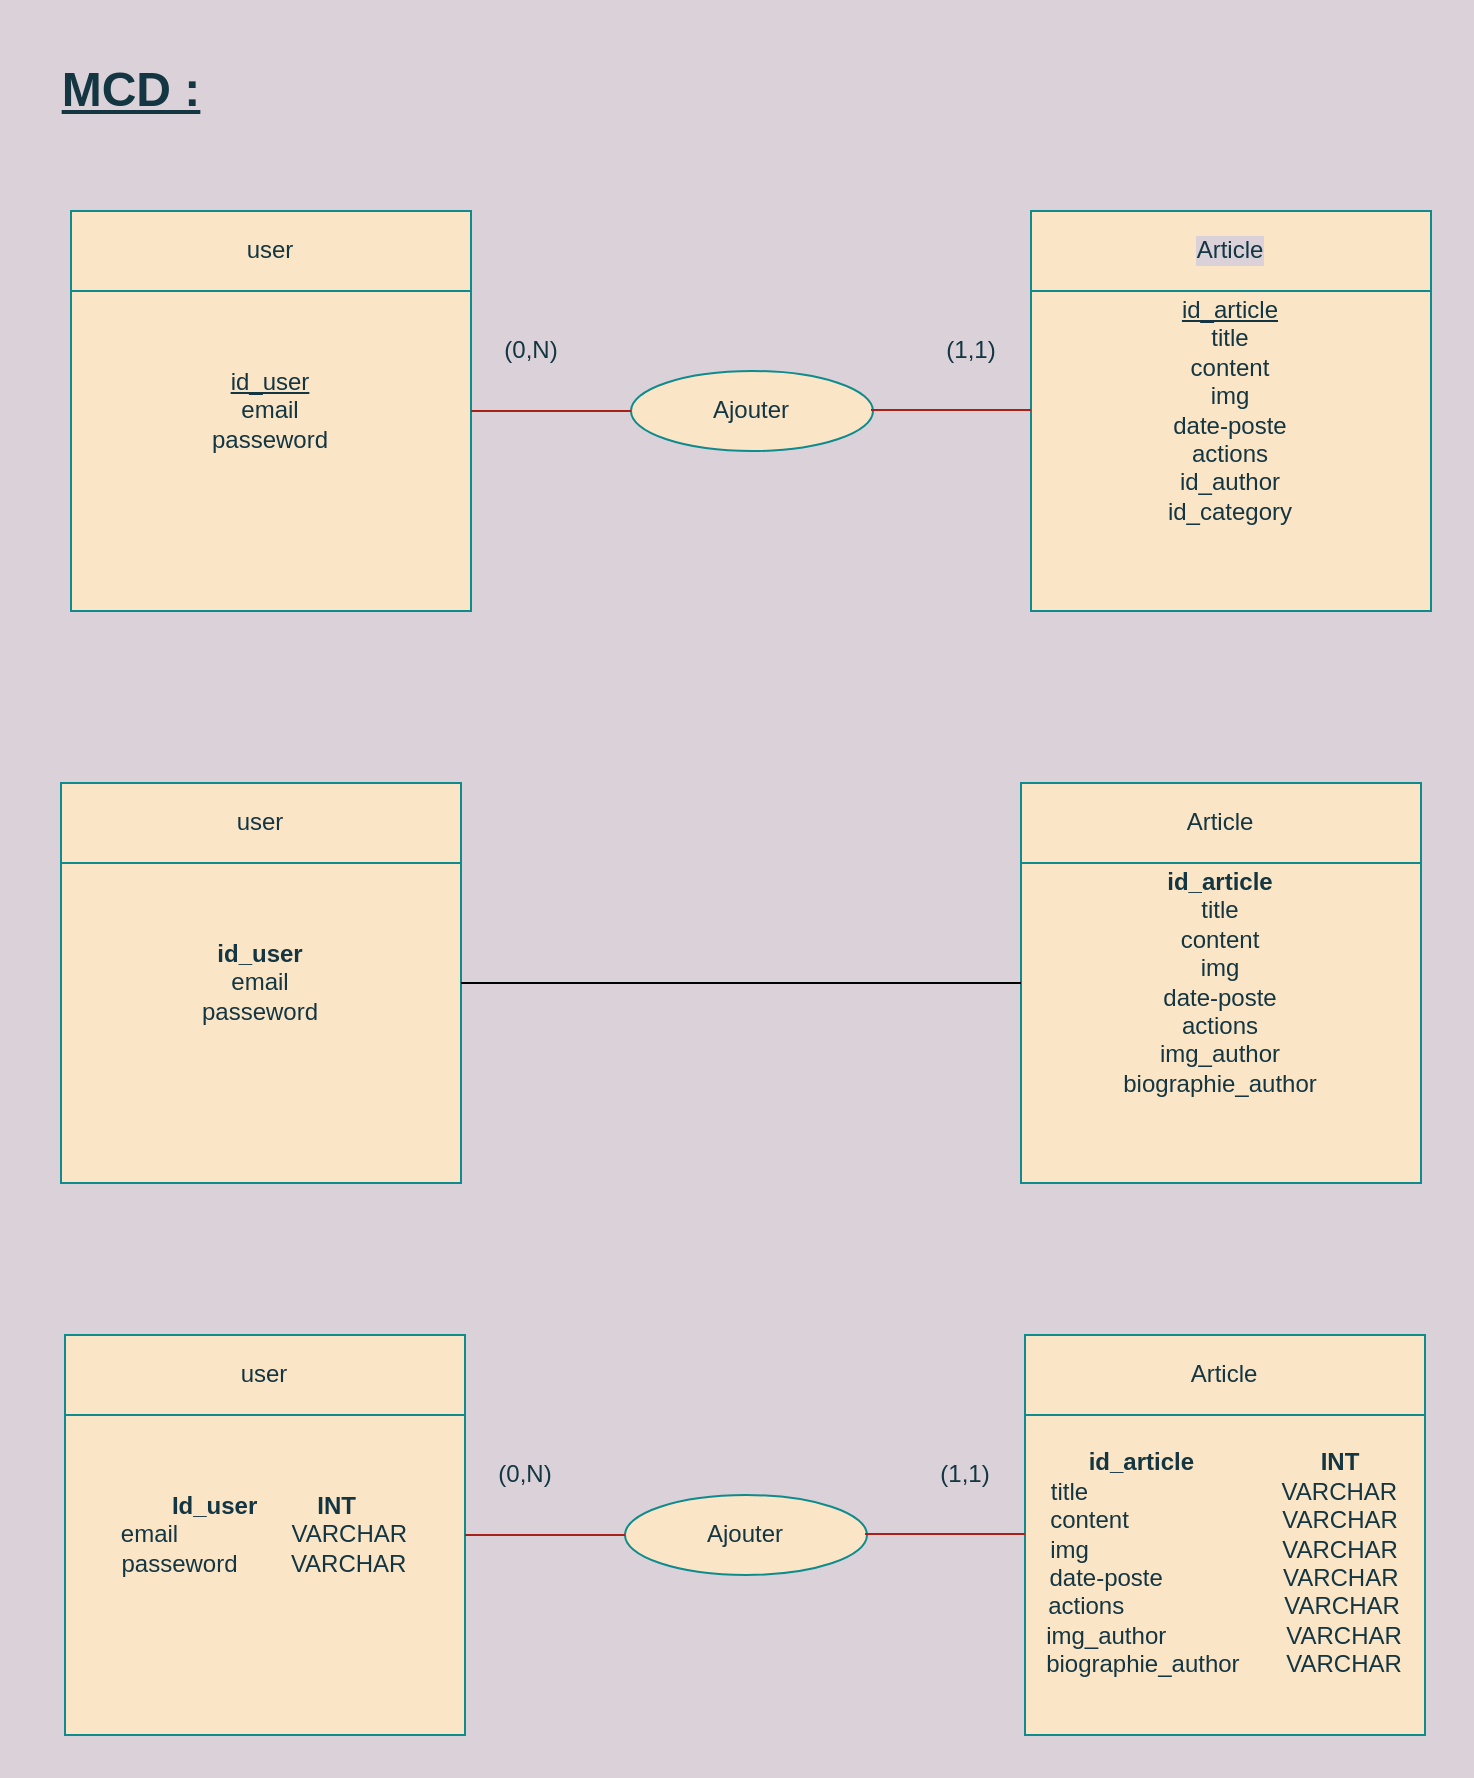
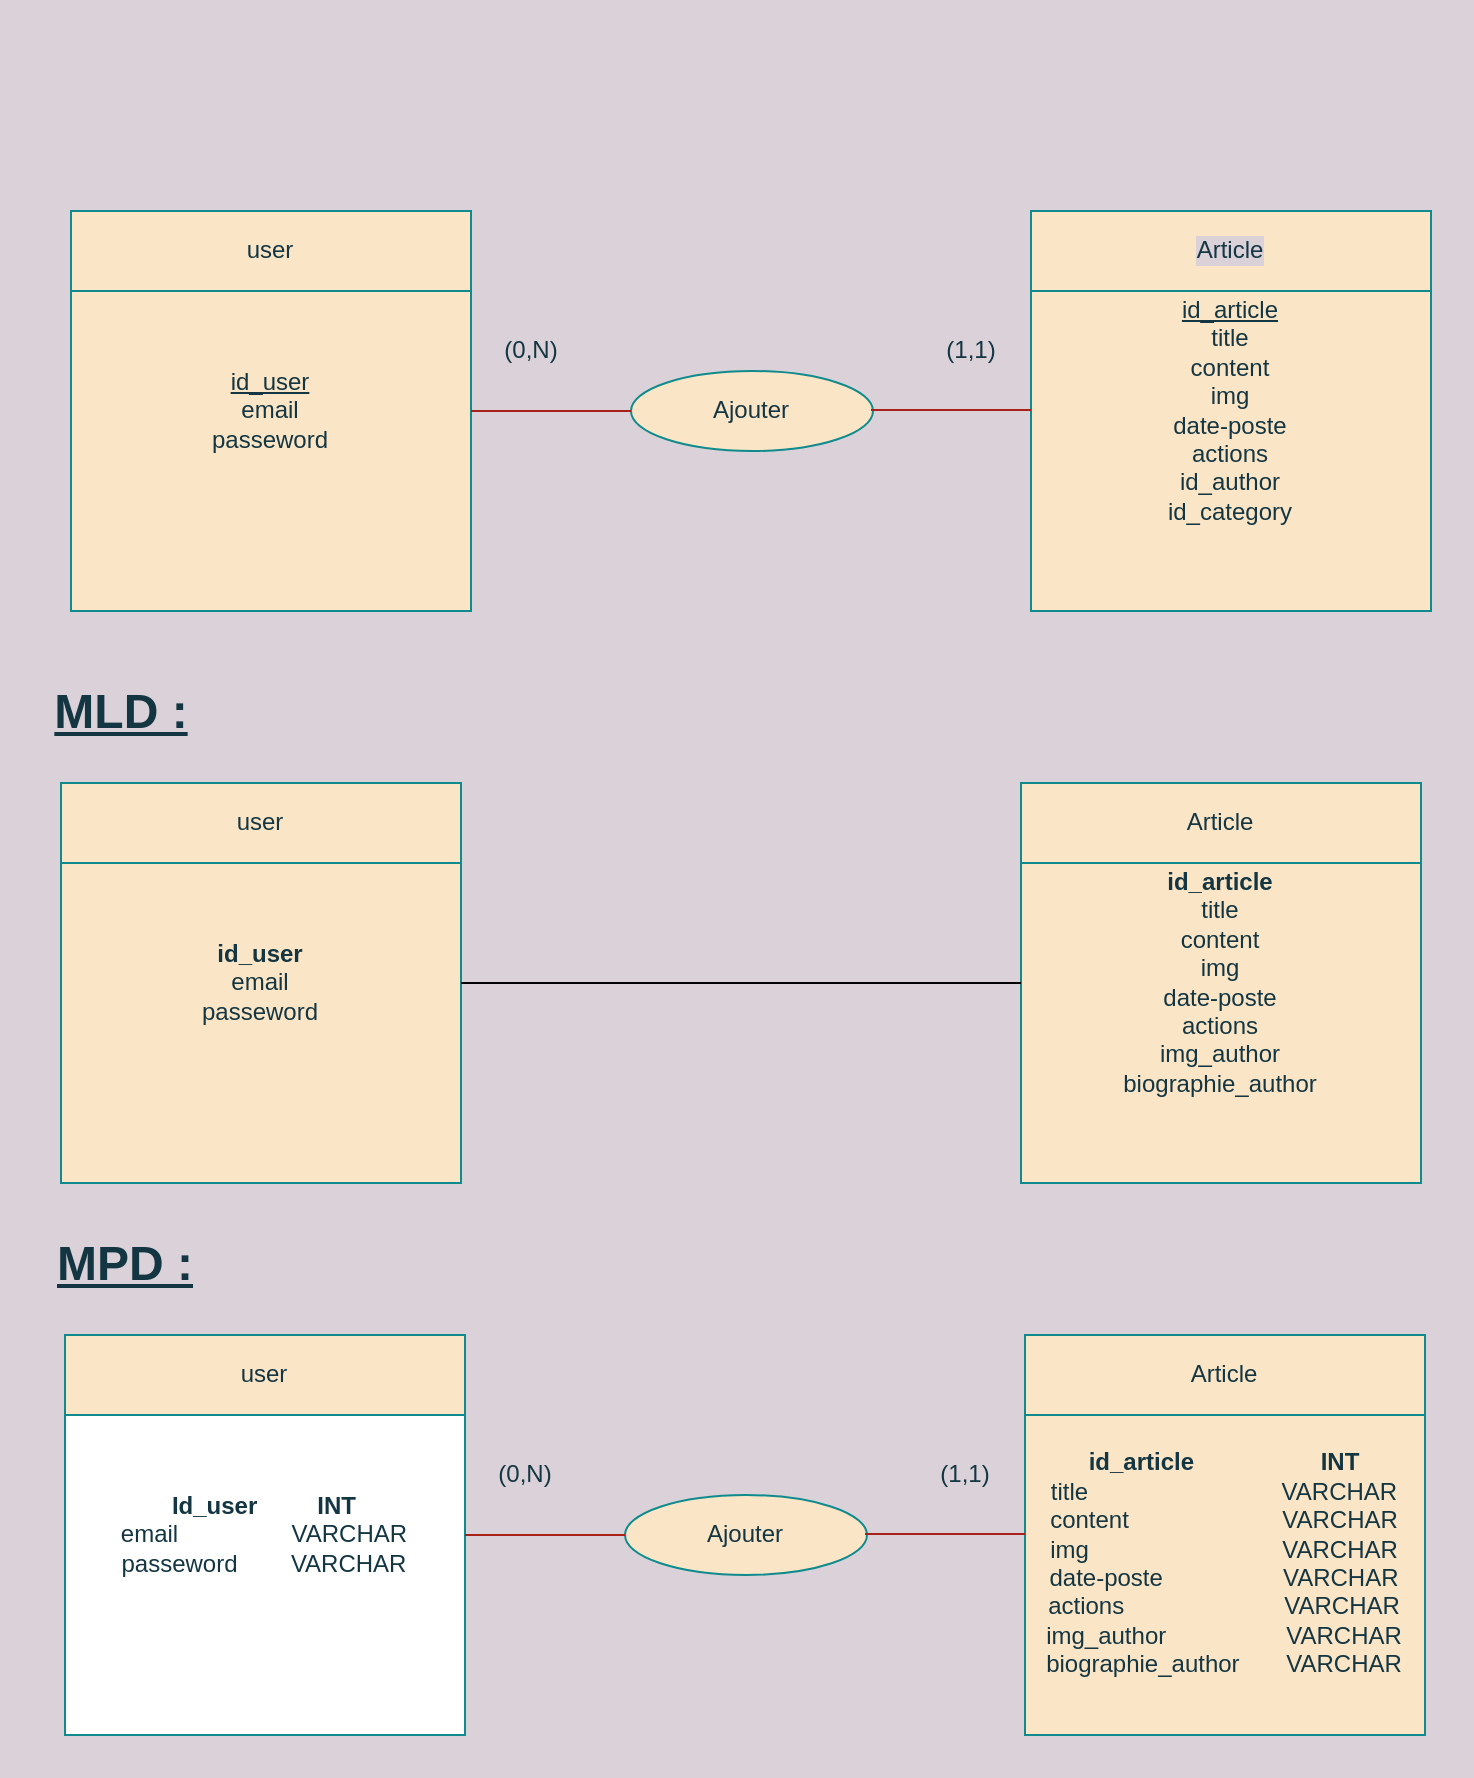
- <mxCell id="15" value="&lt;h1&gt;&lt;b&gt;&lt;u&gt;MCD :&lt;/u&gt;&lt;/b&gt;&lt;/h1&gt;" style="text;html=1;align=center;verticalAlign=middle;resizable=0;points=[];autosize=1;fontColor=#143642;" parent="1" vertex="1"><mxGeometry x="20" y="20" width="90" height="50" as="geometry" /></mxCell>
+ <mxCell id="16" value="&lt;h1&gt;&lt;b&gt;&lt;u&gt;MLD :&lt;/u&gt;&lt;/b&gt;&lt;/h1&gt;" style="text;html=1;align=center;verticalAlign=middle;resizable=0;points=[];autosize=1;fontColor=#143642;" parent="1" vertex="1"><mxGeometry x="20" y="331" width="80" height="50" as="geometry" /></mxCell>
+ <mxCell id="26" value="&lt;h1&gt;&lt;b&gt;&lt;u&gt;MPD :&lt;/u&gt;&lt;/b&gt;&lt;/h1&gt;" style="text;html=1;align=center;verticalAlign=middle;resizable=0;points=[];autosize=1;fontColor=#143642;" parent="1" vertex="1"><mxGeometry x="22" y="607" width="80" height="50" as="geometry" /></mxCell>
- <mxCell id="17" value="&lt;b&gt;Id_user&amp;nbsp; &amp;nbsp; &amp;nbsp; &amp;nbsp; &amp;nbsp;INT&lt;/b&gt;&lt;br&gt;email&amp;nbsp; &amp;nbsp; &amp;nbsp; &amp;nbsp; &amp;nbsp; &amp;nbsp; &amp;nbsp; &amp;nbsp; &amp;nbsp;VARCHAR&lt;br&gt;passeword&amp;nbsp; &amp;nbsp; &amp;nbsp; &amp;nbsp; VARCHAR" style="whiteSpace=wrap;html=1;aspect=fixed;align=center;fillColor=#FAE5C7;strokeColor=#0F8B8D;fontColor=#143642;" parent="1" vertex="1"><mxGeometry x="32" y="667" width="200" height="200" as="geometry" /></mxCell>
+ <mxCell id="17" value="&lt;b&gt;Id_user&amp;nbsp; &amp;nbsp; &amp;nbsp; &amp;nbsp; &amp;nbsp;INT&lt;/b&gt;&lt;br&gt;email&amp;nbsp; &amp;nbsp; &amp;nbsp; &amp;nbsp; &amp;nbsp; &amp;nbsp; &amp;nbsp; &amp;nbsp; &amp;nbsp;VARCHAR&lt;br&gt;passeword&amp;nbsp; &amp;nbsp; &amp;nbsp; &amp;nbsp; VARCHAR" style="whiteSpace=wrap;html=1;aspect=fixed;align=center;fillColor=#ffffff;strokeColor=#0F8B8D;fontColor=#143642;" parent="1" vertex="1"><mxGeometry x="32" y="667" width="200" height="200" as="geometry" /></mxCell>
